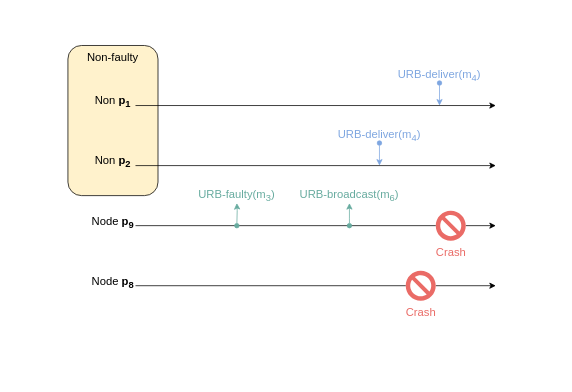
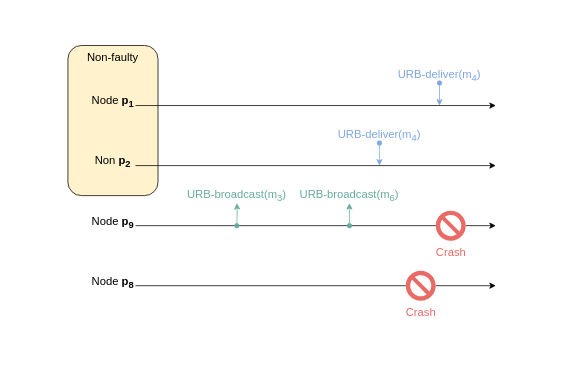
- <mxCell id="8" value="Non &lt;b style=&quot;font-size: 15px;&quot;&gt;p&lt;sub&gt;1&lt;/sub&gt;&lt;/b&gt;" style="text;html=1;strokeColor=none;fillColor=none;align=center;verticalAlign=middle;whiteSpace=wrap;rounded=0;fontSize=15;" vertex="1" parent="1"><mxGeometry x="120" y="120" width="60" height="30" as="geometry" /></mxCell>
+ <mxCell id="8" value="Node &lt;b style=&quot;font-size: 15px;&quot;&gt;p&lt;sub&gt;1&lt;/sub&gt;&lt;/b&gt;" style="text;html=1;strokeColor=none;fillColor=none;align=center;verticalAlign=middle;whiteSpace=wrap;rounded=0;fontSize=15;" vertex="1" parent="1"><mxGeometry x="120" y="120" width="60" height="30" as="geometry" /></mxCell>
- <mxCell id="16" value="URB-faulty(m&lt;sub&gt;3&lt;/sub&gt;)" style="text;html=1;strokeColor=none;fillColor=none;align=center;verticalAlign=middle;whiteSpace=wrap;rounded=0;fontSize=15;fontColor=#67AB9F;" vertex="1" parent="1"><mxGeometry x="240" y="250" width="150" height="20" as="geometry" /></mxCell>
+ <mxCell id="16" value="URB-broadcast(m&lt;sub&gt;3&lt;/sub&gt;)" style="text;html=1;strokeColor=none;fillColor=none;align=center;verticalAlign=middle;whiteSpace=wrap;rounded=0;fontSize=15;fontColor=#67AB9F;" vertex="1" parent="1"><mxGeometry x="240" y="250" width="150" height="20" as="geometry" /></mxCell>
